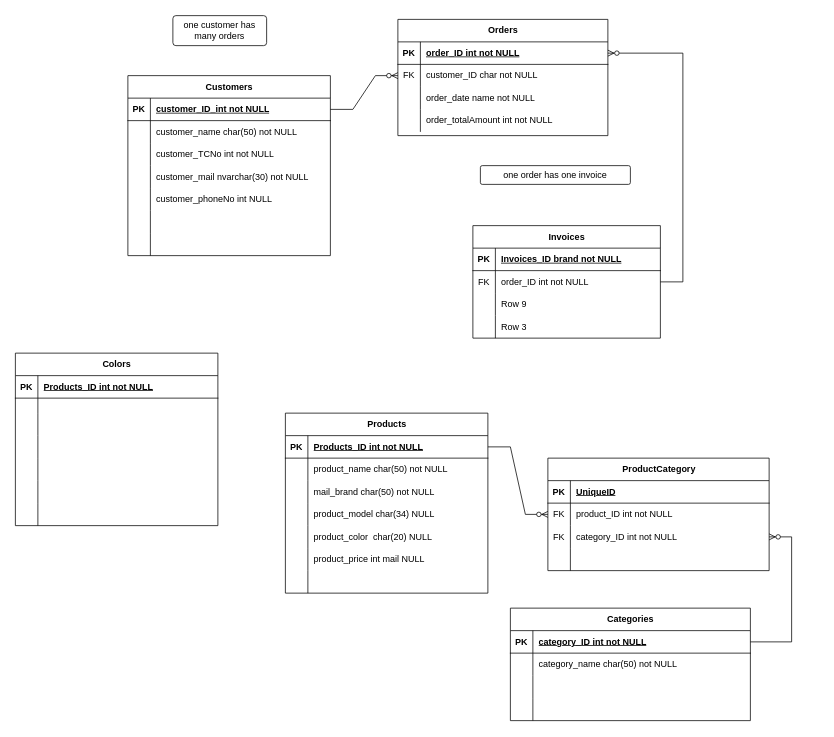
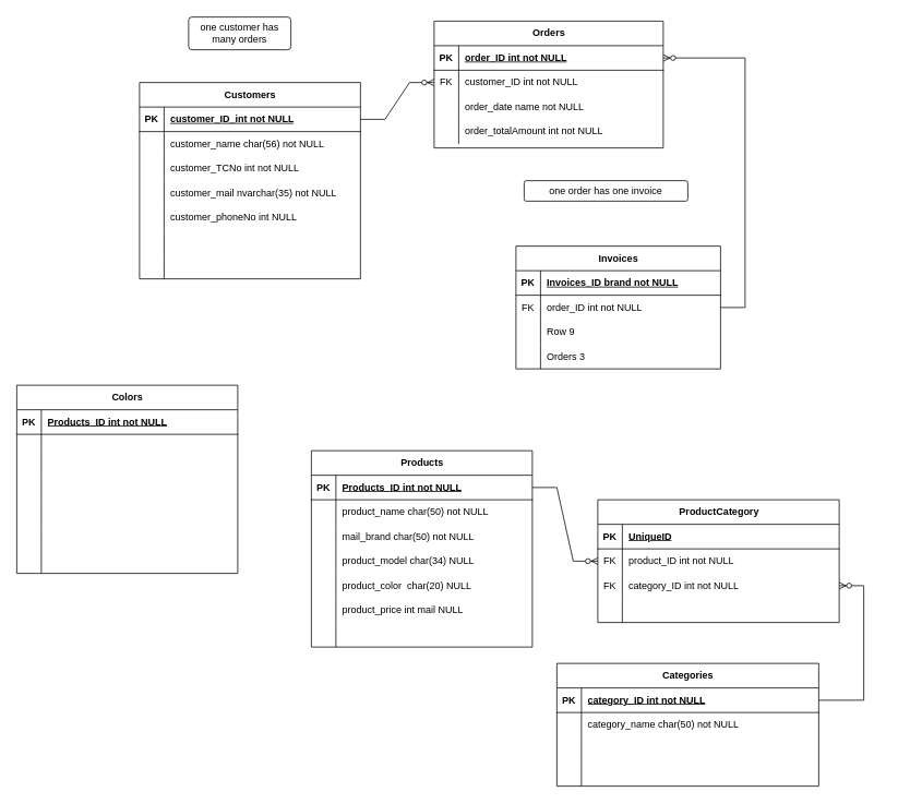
- <mxCell id="30" value="customer_ID char not NULL" style="shape=partialRectangle;connectable=0;fillColor=none;top=0;left=0;bottom=0;right=0;align=left;spacingLeft=6;overflow=hidden;whiteSpace=wrap;html=1;" parent="28" vertex="1"><mxGeometry x="30" width="250" height="30" as="geometry"><mxRectangle width="250" height="30" as="alternateBounds" /></mxGeometry></mxCell>
+ <mxCell id="30" value="customer_ID int not NULL" style="shape=partialRectangle;connectable=0;fillColor=none;top=0;left=0;bottom=0;right=0;align=left;spacingLeft=6;overflow=hidden;whiteSpace=wrap;html=1;" parent="28" vertex="1"><mxGeometry x="30" width="250" height="30" as="geometry"><mxRectangle width="250" height="30" as="alternateBounds" /></mxGeometry></mxCell>
- <mxCell id="8" value="customer_name char(50) not NULL" style="shape=partialRectangle;connectable=0;fillColor=none;top=0;left=0;bottom=0;right=0;align=left;spacingLeft=6;overflow=hidden;whiteSpace=wrap;html=1;" parent="6" vertex="1"><mxGeometry x="30" width="240" height="30" as="geometry"><mxRectangle width="240" height="30" as="alternateBounds" /></mxGeometry></mxCell>
+ <mxCell id="8" value="customer_name char(56) not NULL" style="shape=partialRectangle;connectable=0;fillColor=none;top=0;left=0;bottom=0;right=0;align=left;spacingLeft=6;overflow=hidden;whiteSpace=wrap;html=1;" parent="6" vertex="1"><mxGeometry x="30" width="240" height="30" as="geometry"><mxRectangle width="240" height="30" as="alternateBounds" /></mxGeometry></mxCell>
- <mxCell id="14" value="customer_mail nvarchar(30) not NULL" style="shape=partialRectangle;connectable=0;fillColor=none;top=0;left=0;bottom=0;right=0;align=left;spacingLeft=6;overflow=hidden;whiteSpace=wrap;html=1;" parent="12" vertex="1"><mxGeometry x="30" width="240" height="30" as="geometry"><mxRectangle width="240" height="30" as="alternateBounds" /></mxGeometry></mxCell>
+ <mxCell id="14" value="customer_mail nvarchar(35) not NULL" style="shape=partialRectangle;connectable=0;fillColor=none;top=0;left=0;bottom=0;right=0;align=left;spacingLeft=6;overflow=hidden;whiteSpace=wrap;html=1;" parent="12" vertex="1"><mxGeometry x="30" width="240" height="30" as="geometry"><mxRectangle width="240" height="30" as="alternateBounds" /></mxGeometry></mxCell>
- <mxCell id="49" value="Row 3" style="shape=partialRectangle;connectable=0;fillColor=none;top=0;left=0;bottom=0;right=0;align=left;spacingLeft=6;overflow=hidden;whiteSpace=wrap;html=1;" parent="47" vertex="1"><mxGeometry x="30" width="220" height="30" as="geometry"><mxRectangle width="220" height="30" as="alternateBounds" /></mxGeometry></mxCell>
+ <mxCell id="49" value="Orders 3" style="shape=partialRectangle;connectable=0;fillColor=none;top=0;left=0;bottom=0;right=0;align=left;spacingLeft=6;overflow=hidden;whiteSpace=wrap;html=1;" parent="47" vertex="1"><mxGeometry x="30" width="220" height="30" as="geometry"><mxRectangle width="220" height="30" as="alternateBounds" /></mxGeometry></mxCell>
